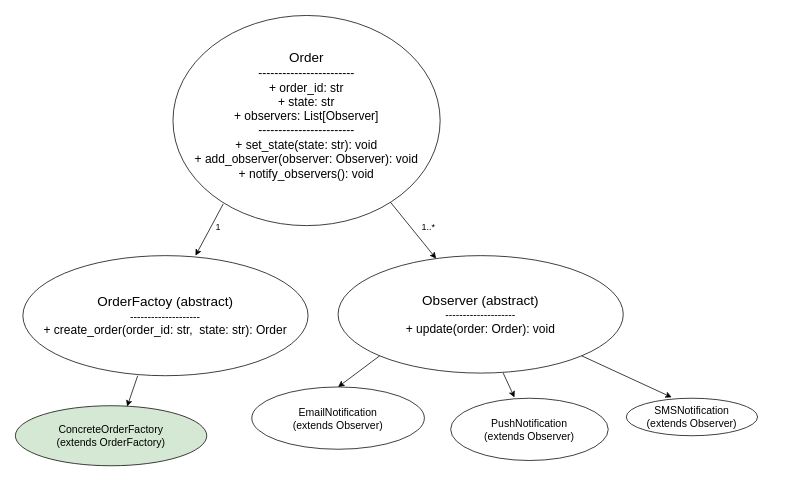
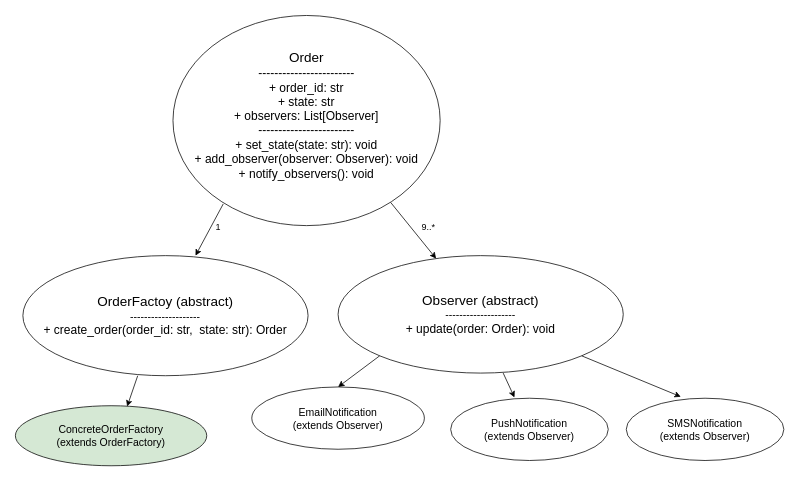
- <mxCell id="12" value="1..*" style="text;html=1;align=center;verticalAlign=middle;resizable=0;points=[];autosize=1;strokeColor=none;fillColor=none;" parent="1" vertex="1"><mxGeometry x="550" y="288" width="40" height="30" as="geometry" /></mxCell>
+ <mxCell id="12" value="9..*" style="text;html=1;align=center;verticalAlign=middle;resizable=0;points=[];autosize=1;strokeColor=none;fillColor=none;" parent="1" vertex="1"><mxGeometry x="550" y="288" width="40" height="30" as="geometry" /></mxCell>
- <mxCell id="8" value="&lt;font style=&quot;font-size: 14px;&quot;&gt;SMSNotification&lt;br&gt;(extends Observer)&lt;/font&gt;" style="ellipse;whiteSpace=wrap;html=1;" parent="1" vertex="1"><mxGeometry x="834" y="530" width="175" height="50" as="geometry" /></mxCell>
+ <mxCell id="8" value="&lt;font style=&quot;font-size: 14px;&quot;&gt;SMSNotification&lt;br&gt;(extends Observer)&lt;/font&gt;" style="ellipse;whiteSpace=wrap;html=1;" parent="1" vertex="1"><mxGeometry x="834" y="530" width="210" height="83" as="geometry" /></mxCell>
